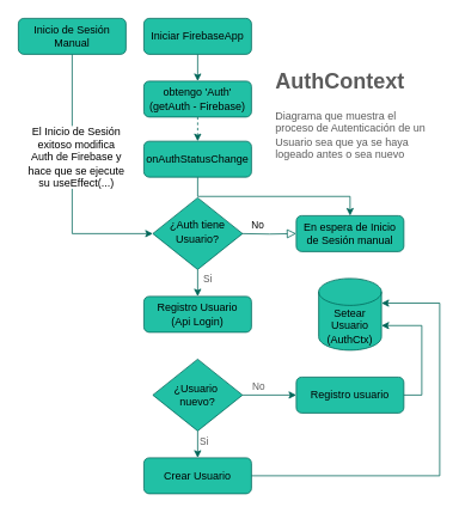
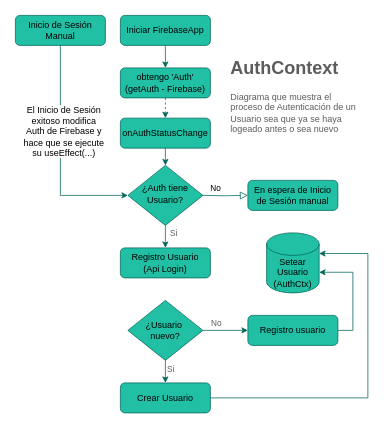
- <mxCell id="24" style="edgeStyle=orthogonalEdgeStyle;rounded=0;orthogonalLoop=1;jettySize=auto;html=1;exitX=0.5;exitY=1;exitDx=0;exitDy=0;labelBackgroundColor=none;strokeColor=#006658;fontColor=default;" edge="1" parent="1" source="25" target="9"><mxGeometry relative="1" as="geometry" /></mxCell>
+ <mxCell id="24" style="edgeStyle=orthogonalEdgeStyle;rounded=0;orthogonalLoop=1;jettySize=auto;html=1;exitX=0.5;exitY=1;exitDx=0;exitDy=0;entryX=0.5;entryY=0;entryDx=0;entryDy=0;labelBackgroundColor=none;strokeColor=#006658;fontColor=default;" edge="1" parent="1" source="25" target="8"><mxGeometry relative="1" as="geometry" /></mxCell>
